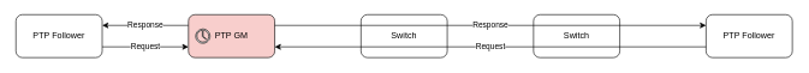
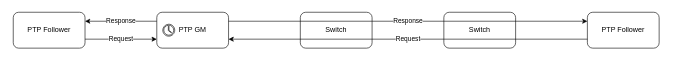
- <mxCell id="5" value="PTP GM" style="rounded=1;whiteSpace=wrap;html=1;fillColor=#f8cecc;" vertex="1" parent="4"><mxGeometry width="120" height="60" as="geometry" /></mxCell>
+ <mxCell id="5" value="PTP GM" style="rounded=1;whiteSpace=wrap;html=1;" vertex="1" parent="4"><mxGeometry width="120" height="60" as="geometry" /></mxCell>
